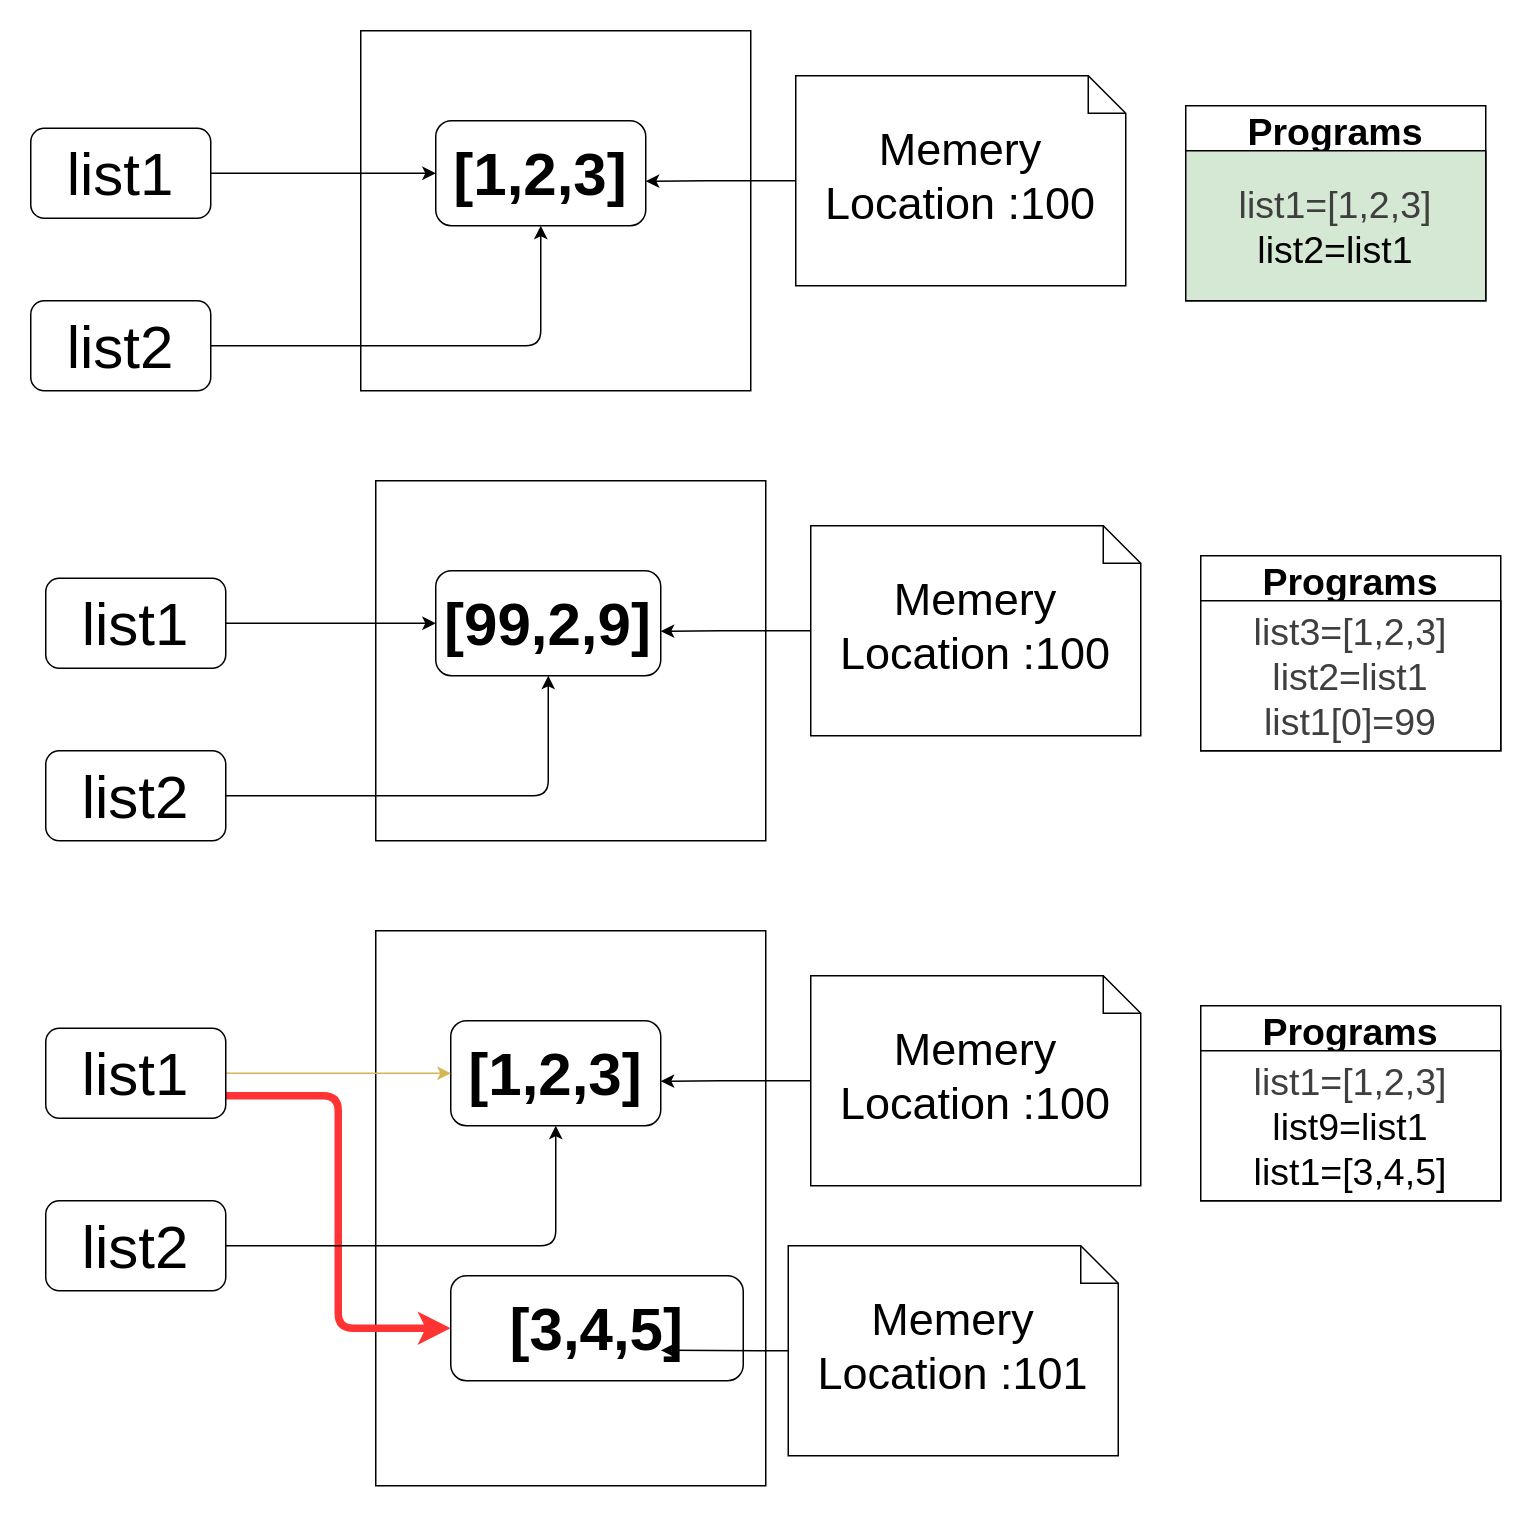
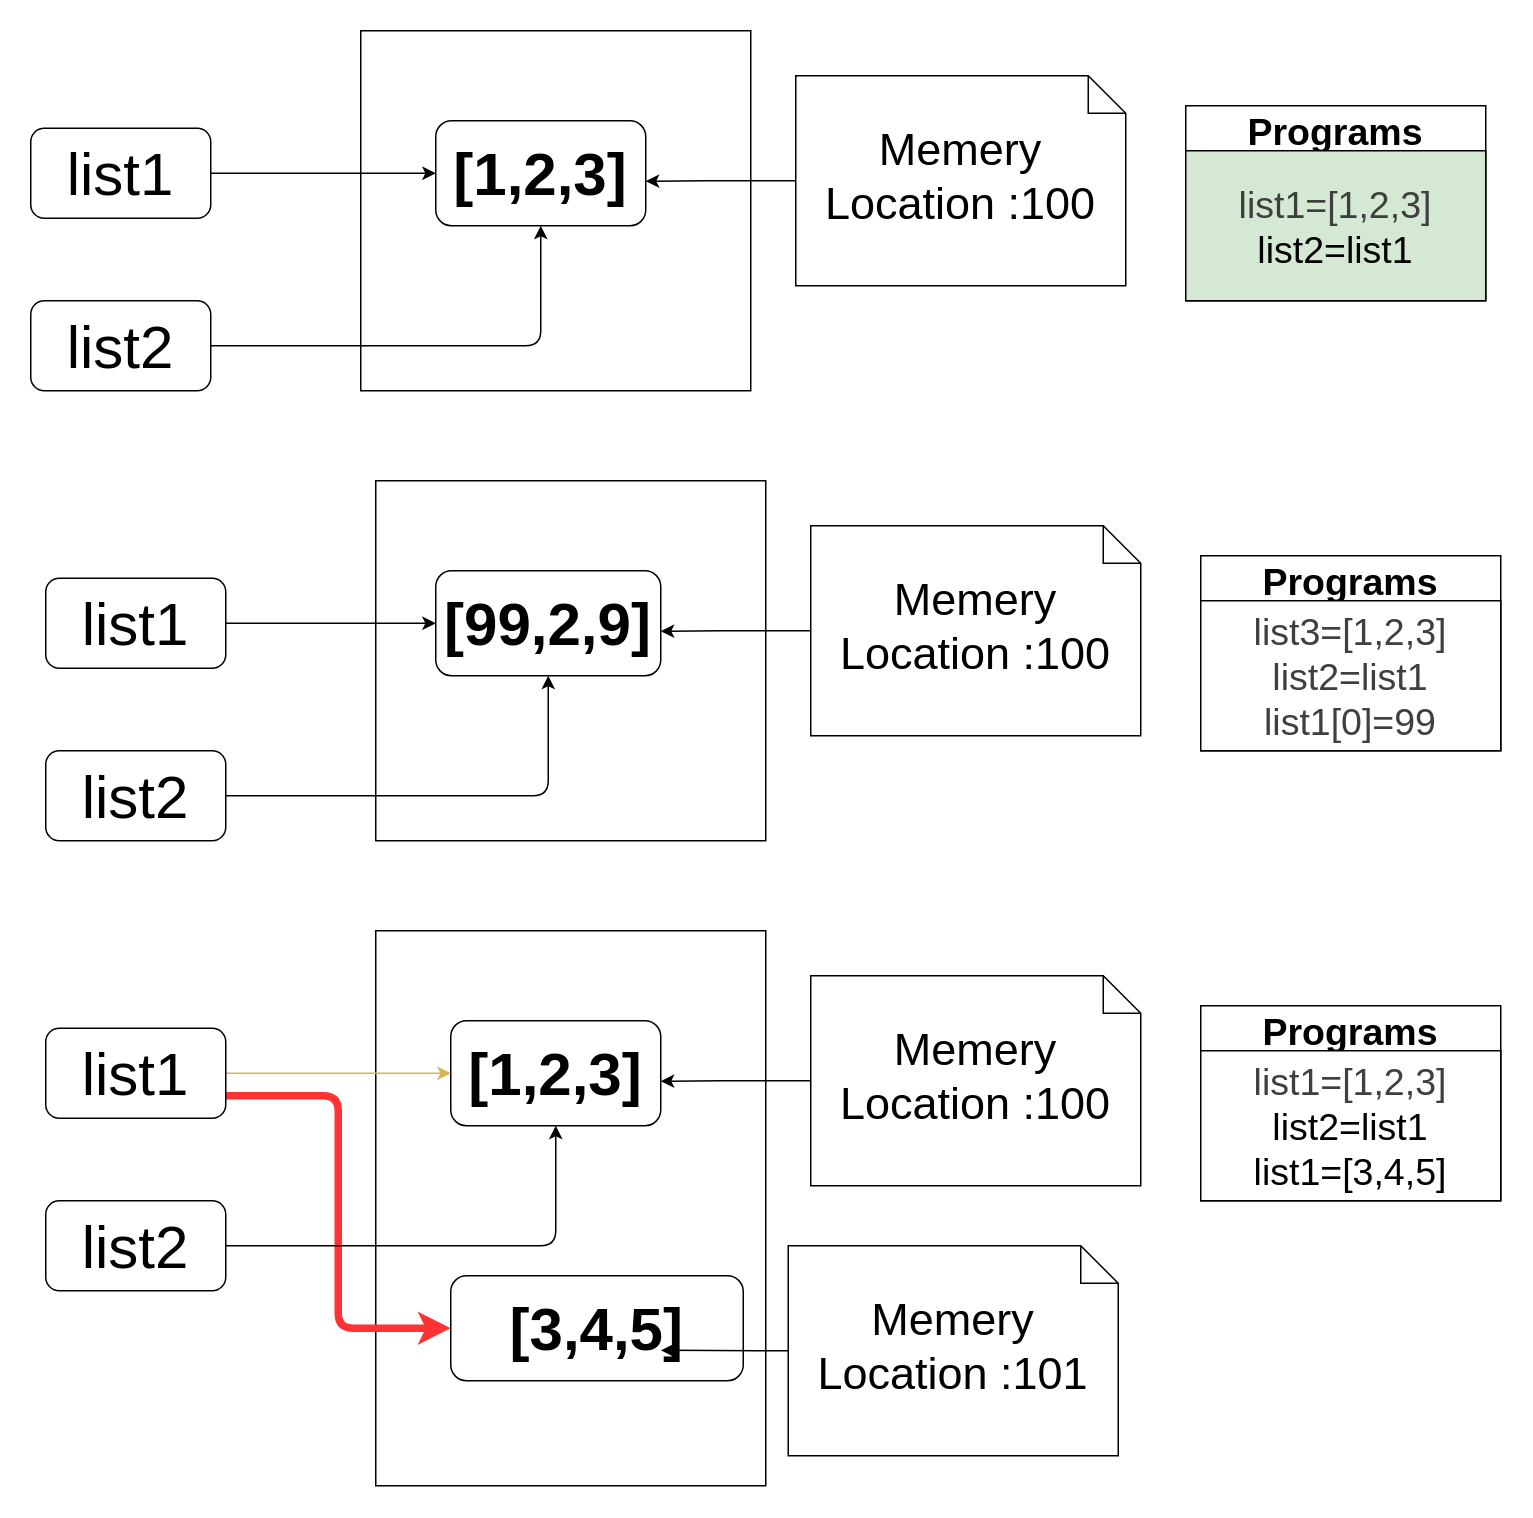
- <mxCell id="35" value="&lt;div&gt;&lt;span style=&quot;color: rgb(63, 63, 63); scrollbar-color: rgb(226, 226, 226) rgb(251, 251, 251); font-size: 25px;&quot;&gt;&lt;br&gt;&lt;/span&gt;&lt;/div&gt;&lt;div&gt;&lt;span style=&quot;color: rgb(63, 63, 63); scrollbar-color: rgb(226, 226, 226) rgb(251, 251, 251); font-size: 25px;&quot;&gt;list1=[1,2,3]&lt;/span&gt;&lt;span style=&quot;font-size: 25px;&quot;&gt;&lt;/span&gt;&lt;/div&gt;&lt;div&gt;&lt;span style=&quot;font-size: 25px;&quot;&gt;list9=list1&lt;/span&gt;&lt;/div&gt;&lt;div&gt;&lt;span style=&quot;font-size: 25px;&quot;&gt;list1=[3,4,5]&lt;/span&gt;&lt;/div&gt;&lt;div&gt;&lt;span style=&quot;font-size: 25px;&quot;&gt;&lt;br&gt;&lt;/span&gt;&lt;/div&gt;" style="whiteSpace=wrap;html=1;" vertex="1" parent="33"><mxGeometry y="30" width="200" height="100" as="geometry" /></mxCell>
+ <mxCell id="35" value="&lt;div&gt;&lt;span style=&quot;color: rgb(63, 63, 63); scrollbar-color: rgb(226, 226, 226) rgb(251, 251, 251); font-size: 25px;&quot;&gt;&lt;br&gt;&lt;/span&gt;&lt;/div&gt;&lt;div&gt;&lt;span style=&quot;color: rgb(63, 63, 63); scrollbar-color: rgb(226, 226, 226) rgb(251, 251, 251); font-size: 25px;&quot;&gt;list1=[1,2,3]&lt;/span&gt;&lt;span style=&quot;font-size: 25px;&quot;&gt;&lt;/span&gt;&lt;/div&gt;&lt;div&gt;&lt;span style=&quot;font-size: 25px;&quot;&gt;list2=list1&lt;/span&gt;&lt;/div&gt;&lt;div&gt;&lt;span style=&quot;font-size: 25px;&quot;&gt;list1=[3,4,5]&lt;/span&gt;&lt;/div&gt;&lt;div&gt;&lt;span style=&quot;font-size: 25px;&quot;&gt;&lt;br&gt;&lt;/span&gt;&lt;/div&gt;" style="whiteSpace=wrap;html=1;" vertex="1" parent="33"><mxGeometry y="30" width="200" height="100" as="geometry" /></mxCell>
